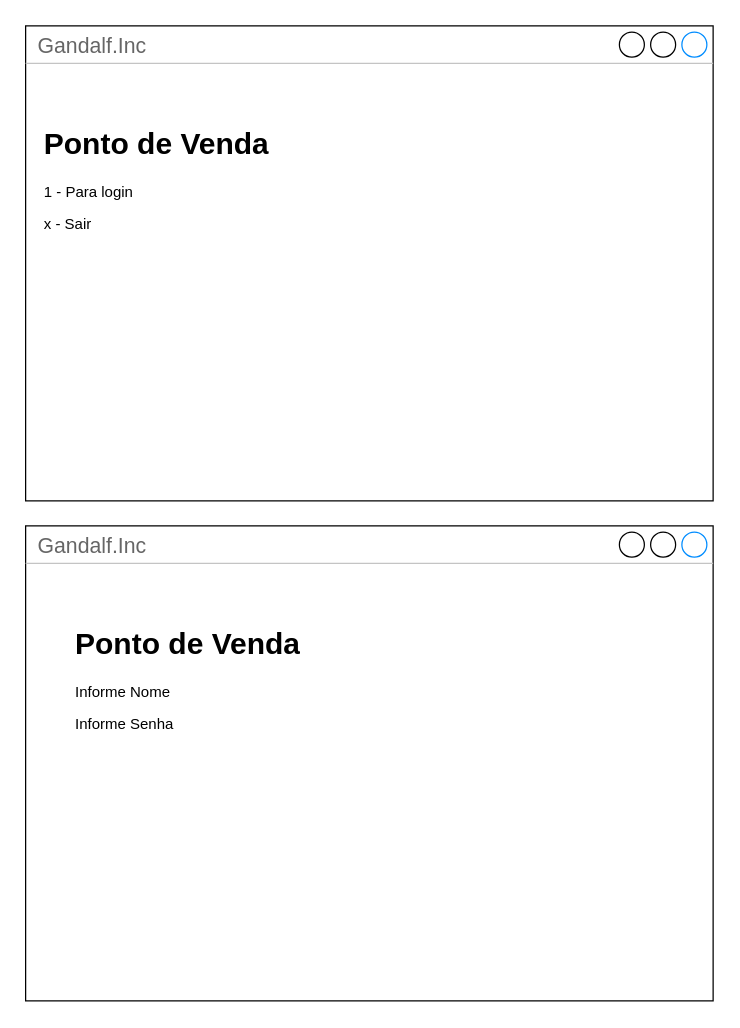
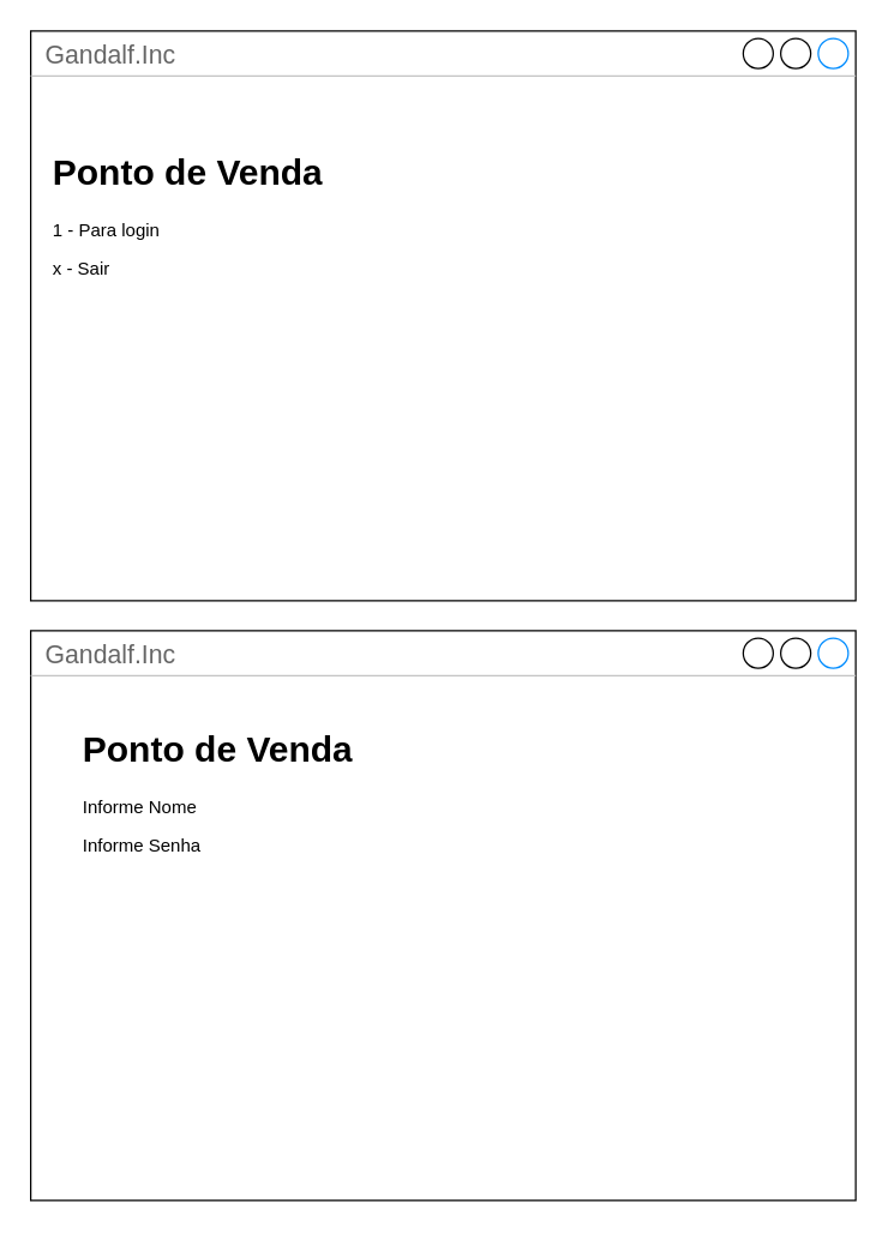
- <mxCell id="7" value="&lt;h1&gt;Ponto de Venda&lt;/h1&gt;&lt;p&gt;Informe Nome&lt;/p&gt;&lt;p&gt;Informe Senha&lt;/p&gt;" style="text;html=1;strokeColor=none;fillColor=none;spacing=5;spacingTop=-20;whiteSpace=wrap;overflow=hidden;rounded=0;" vertex="1" parent="5"><mxGeometry x="35" y="75" width="190" height="120" as="geometry" /></mxCell>
+ <mxCell id="7" value="&lt;h1&gt;Ponto de Venda&lt;/h1&gt;&lt;p&gt;Informe Nome&lt;/p&gt;&lt;p&gt;Informe Senha&lt;/p&gt;" style="text;html=1;strokeColor=none;fillColor=none;spacing=5;spacingTop=-20;whiteSpace=wrap;overflow=hidden;rounded=0;" vertex="1" parent="5"><mxGeometry x="30" y="60" width="190" height="120" as="geometry" /></mxCell>
